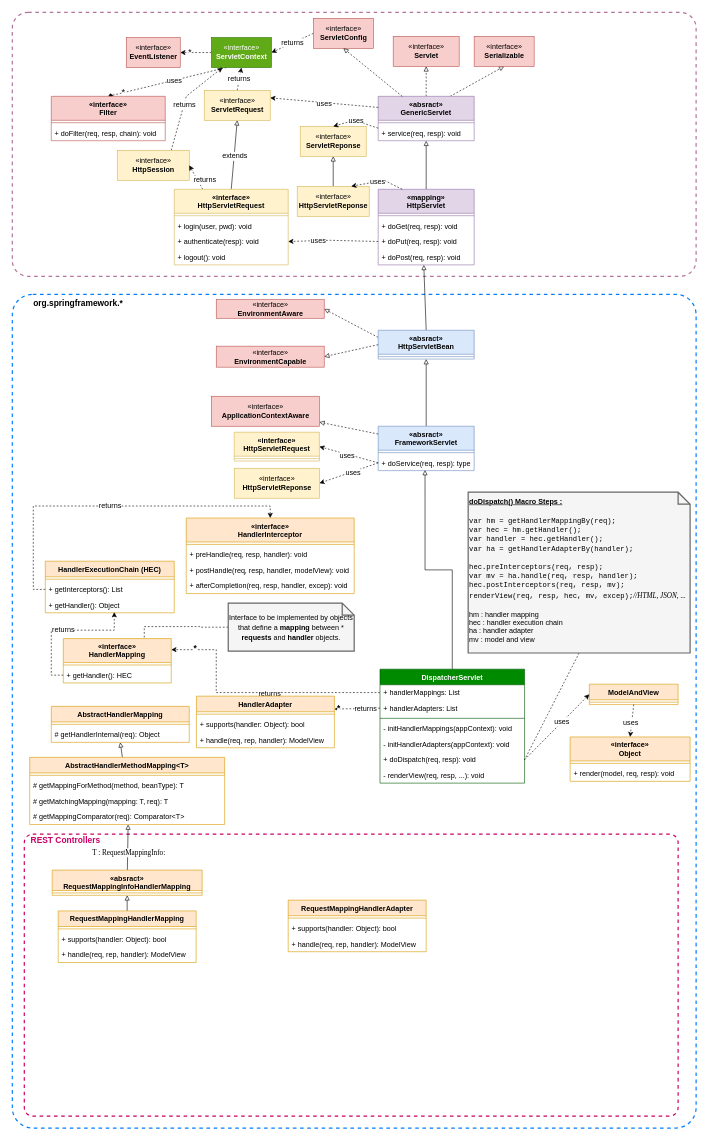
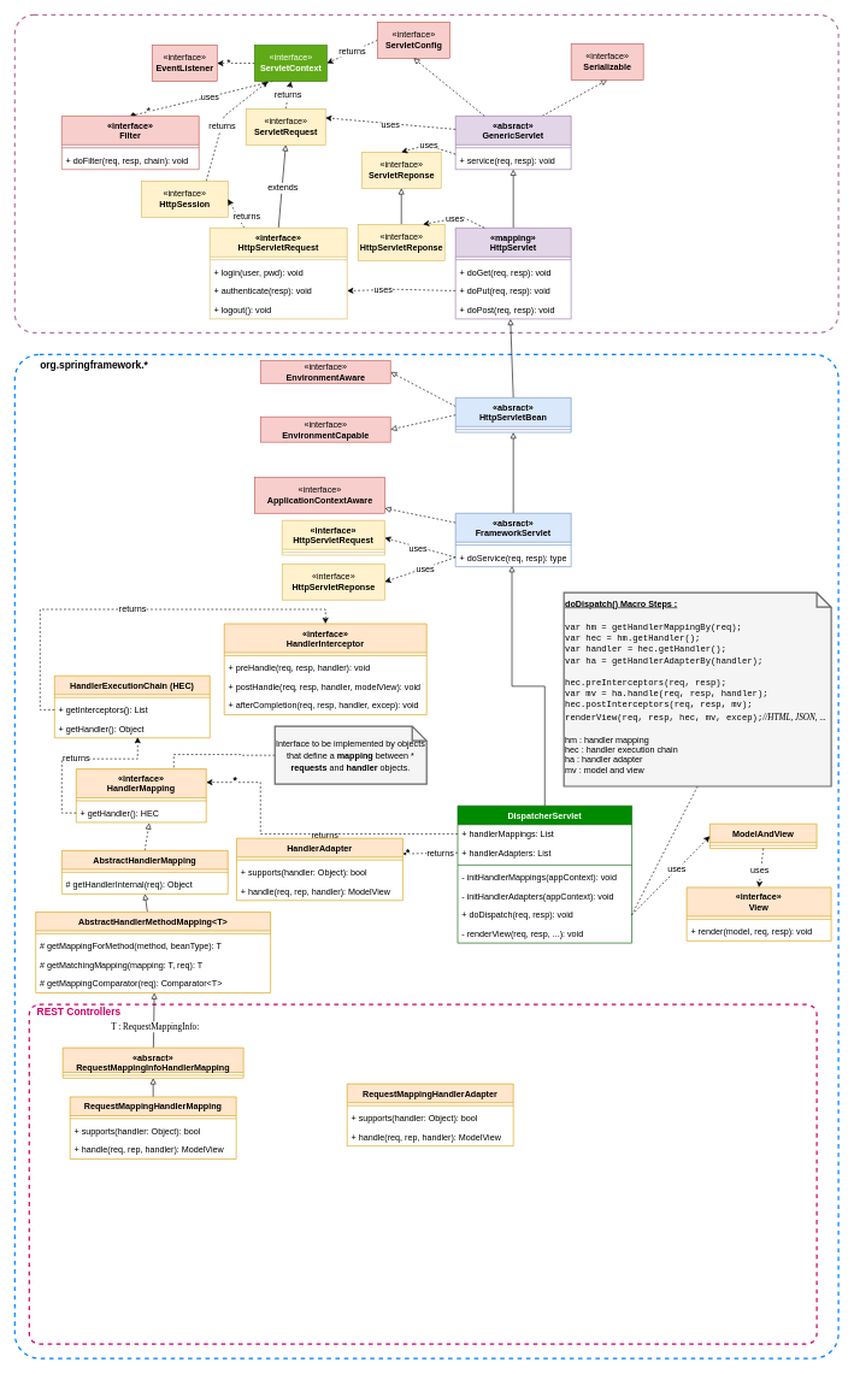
- <mxCell id="39" value="«interface»&lt;br&gt;&lt;b&gt;Servlet&lt;/b&gt;" style="html=1;fillColor=#f8cecc;strokeColor=#b85450;" parent="1" vertex="1"><mxGeometry x="655" y="60" width="110" height="50" as="geometry" /></mxCell>
- <mxCell id="34" style="edgeStyle=none;rounded=0;orthogonalLoop=1;jettySize=auto;html=1;exitX=0.5;exitY=0;exitDx=0;exitDy=0;entryX=0.5;entryY=1;entryDx=0;entryDy=0;endArrow=block;endFill=0;dashed=1;" parent="1" source="36" target="39" edge="1"><mxGeometry relative="1" as="geometry" /></mxCell>
+ <mxCell id="130" style="edgeStyle=none;rounded=0;orthogonalLoop=1;jettySize=auto;html=1;exitX=0.5;exitY=0;exitDx=0;exitDy=0;entryX=0.561;entryY=1.038;entryDx=0;entryDy=0;entryPerimeter=0;fontFamily=Lucida Console;fontSize=12;fontColor=#CC0066;endArrow=block;endFill=0;dashed=1;" edge="1" parent="1" source="131" target="104"><mxGeometry relative="1" as="geometry" /></mxCell>
- <mxCell id="115" value="«interface»&#10;Object" style="swimlane;fontStyle=1;align=center;verticalAlign=top;childLayout=stackLayout;horizontal=1;startSize=40;horizontalStack=0;resizeParent=1;resizeParentMax=0;resizeLast=0;collapsible=1;marginBottom=0;fillColor=#ffe6cc;strokeColor=#d79b00;" vertex="1" parent="1"><mxGeometry x="950" y="1228" width="200" height="74" as="geometry" /></mxCell>
+ <mxCell id="115" value="«interface»&#10;View" style="swimlane;fontStyle=1;align=center;verticalAlign=top;childLayout=stackLayout;horizontal=1;startSize=40;horizontalStack=0;resizeParent=1;resizeParentMax=0;resizeLast=0;collapsible=1;marginBottom=0;fillColor=#ffe6cc;strokeColor=#d79b00;" vertex="1" parent="1"><mxGeometry x="950" y="1228" width="200" height="74" as="geometry" /></mxCell>
